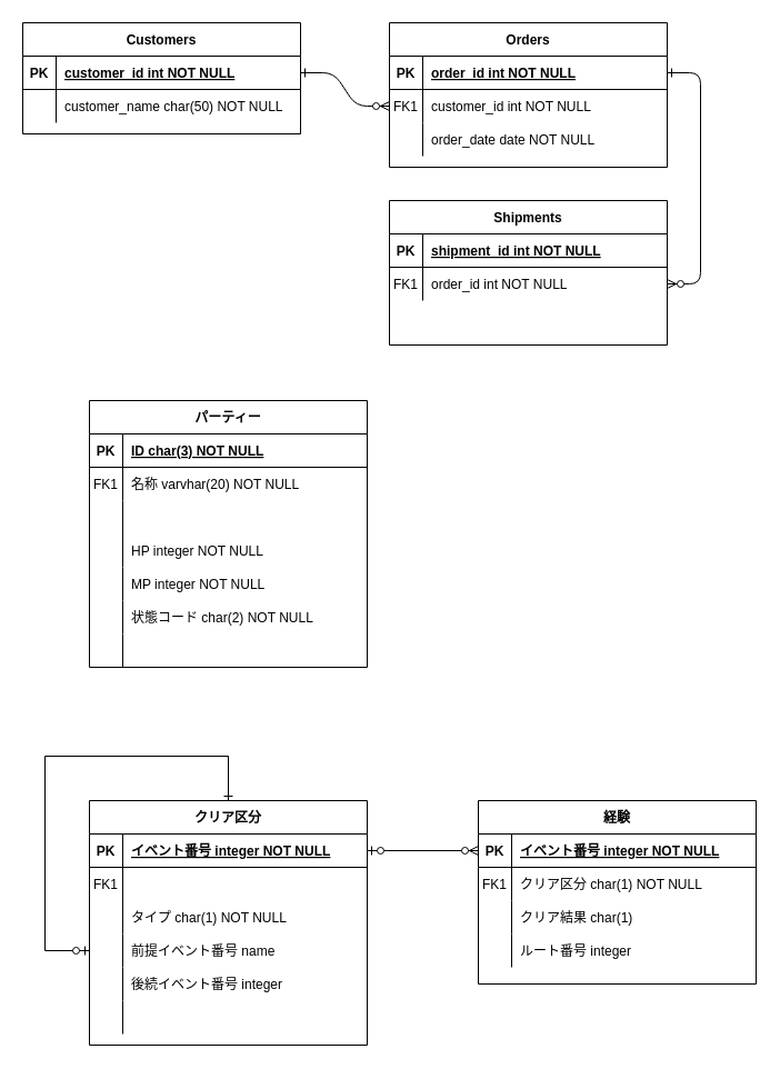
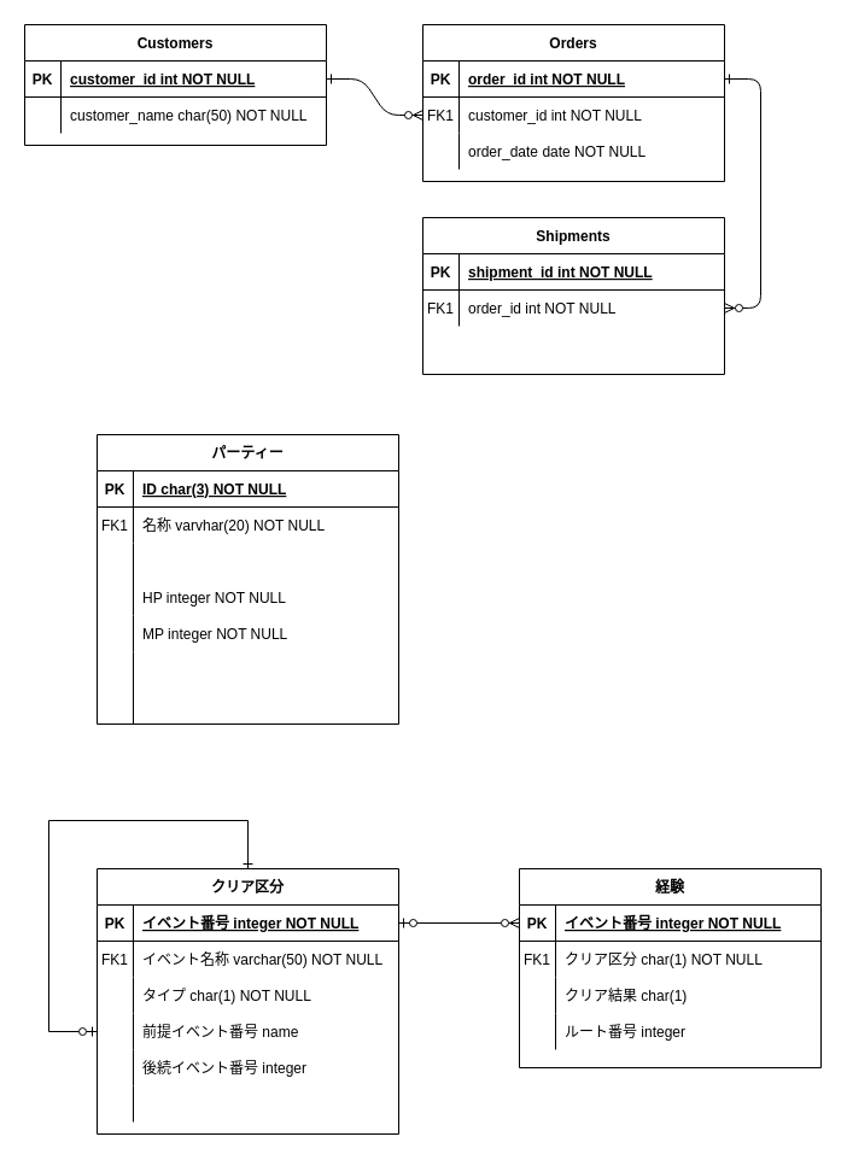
- <mxCell id="82" value="状態コード char(2) NOT NULL" style="shape=partialRectangle;overflow=hidden;connectable=0;fillColor=none;top=0;left=0;bottom=0;right=0;align=left;spacingLeft=6;" vertex="1" parent="80"><mxGeometry x="30" width="220" height="30" as="geometry" /></mxCell>
+ <mxCell id="38" value="イベント名称 varchar(50) NOT NULL" style="shape=partialRectangle;overflow=hidden;connectable=0;fillColor=none;top=0;left=0;bottom=0;right=0;align=left;spacingLeft=6;" vertex="1" parent="36"><mxGeometry x="30" width="220" height="30" as="geometry" /></mxCell>
